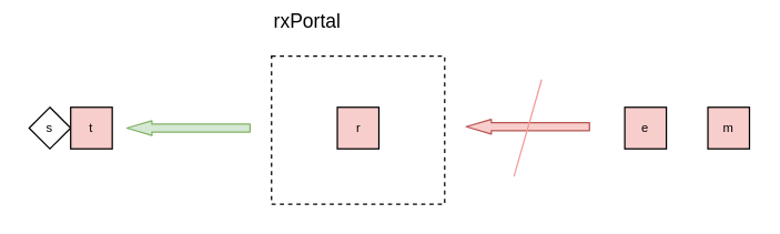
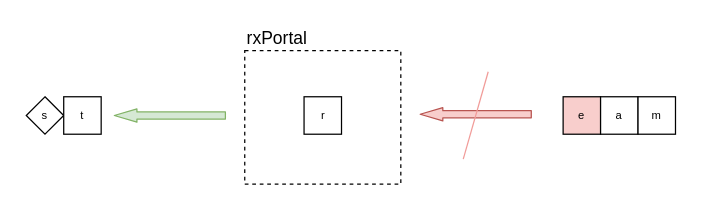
- <mxCell id="3" value="&lt;font style=&quot;font-size: 14px&quot;&gt;rxPortal&lt;/font&gt;" style="text;html=1;strokeColor=none;fillColor=none;align=left;verticalAlign=middle;whiteSpace=wrap;rounded=0;dashed=1;" parent="1" vertex="1"><mxGeometry x="195" y="5" width="155" height="20" as="geometry" /></mxCell>
+ <mxCell id="3" value="&lt;font style=&quot;font-size: 14px&quot;&gt;rxPortal&lt;/font&gt;" style="text;html=1;strokeColor=none;fillColor=none;align=left;verticalAlign=middle;whiteSpace=wrap;rounded=0;dashed=1;" parent="1" vertex="1"><mxGeometry x="195" y="20" width="155" height="20" as="geometry" /></mxCell>
- <mxCell id="5" value="t" style="rounded=0;whiteSpace=wrap;html=1;fontSize=9;fillColor=#f8cecc;" parent="1" vertex="1"><mxGeometry x="50" y="77" width="30" height="30" as="geometry" /></mxCell>
+ <mxCell id="5" value="t" style="rounded=0;whiteSpace=wrap;html=1;fontSize=9;" parent="1" vertex="1"><mxGeometry x="50" y="77" width="30" height="30" as="geometry" /></mxCell>
- <mxCell id="6" value="r" style="rounded=0;whiteSpace=wrap;html=1;fontSize=9;fillColor=#f8cecc;" parent="1" vertex="1"><mxGeometry x="242.5" y="77" width="30" height="30" as="geometry" /></mxCell>
+ <mxCell id="6" value="r" style="rounded=0;whiteSpace=wrap;html=1;fontSize=9;" parent="1" vertex="1"><mxGeometry x="242.5" y="77" width="30" height="30" as="geometry" /></mxCell>
+ <mxCell id="8" value="a" style="rounded=0;whiteSpace=wrap;html=1;fontSize=9;" parent="1" vertex="1"><mxGeometry x="480" y="77" width="30" height="30" as="geometry" /></mxCell>
- <mxCell id="9" value="m" style="rounded=0;whiteSpace=wrap;html=1;fontSize=9;fillColor=#f8cecc;" parent="1" vertex="1"><mxGeometry x="510" y="77" width="30" height="30" as="geometry" /></mxCell>
+ <mxCell id="9" value="m" style="rounded=0;whiteSpace=wrap;html=1;fontSize=9;" parent="1" vertex="1"><mxGeometry x="510" y="77" width="30" height="30" as="geometry" /></mxCell>
